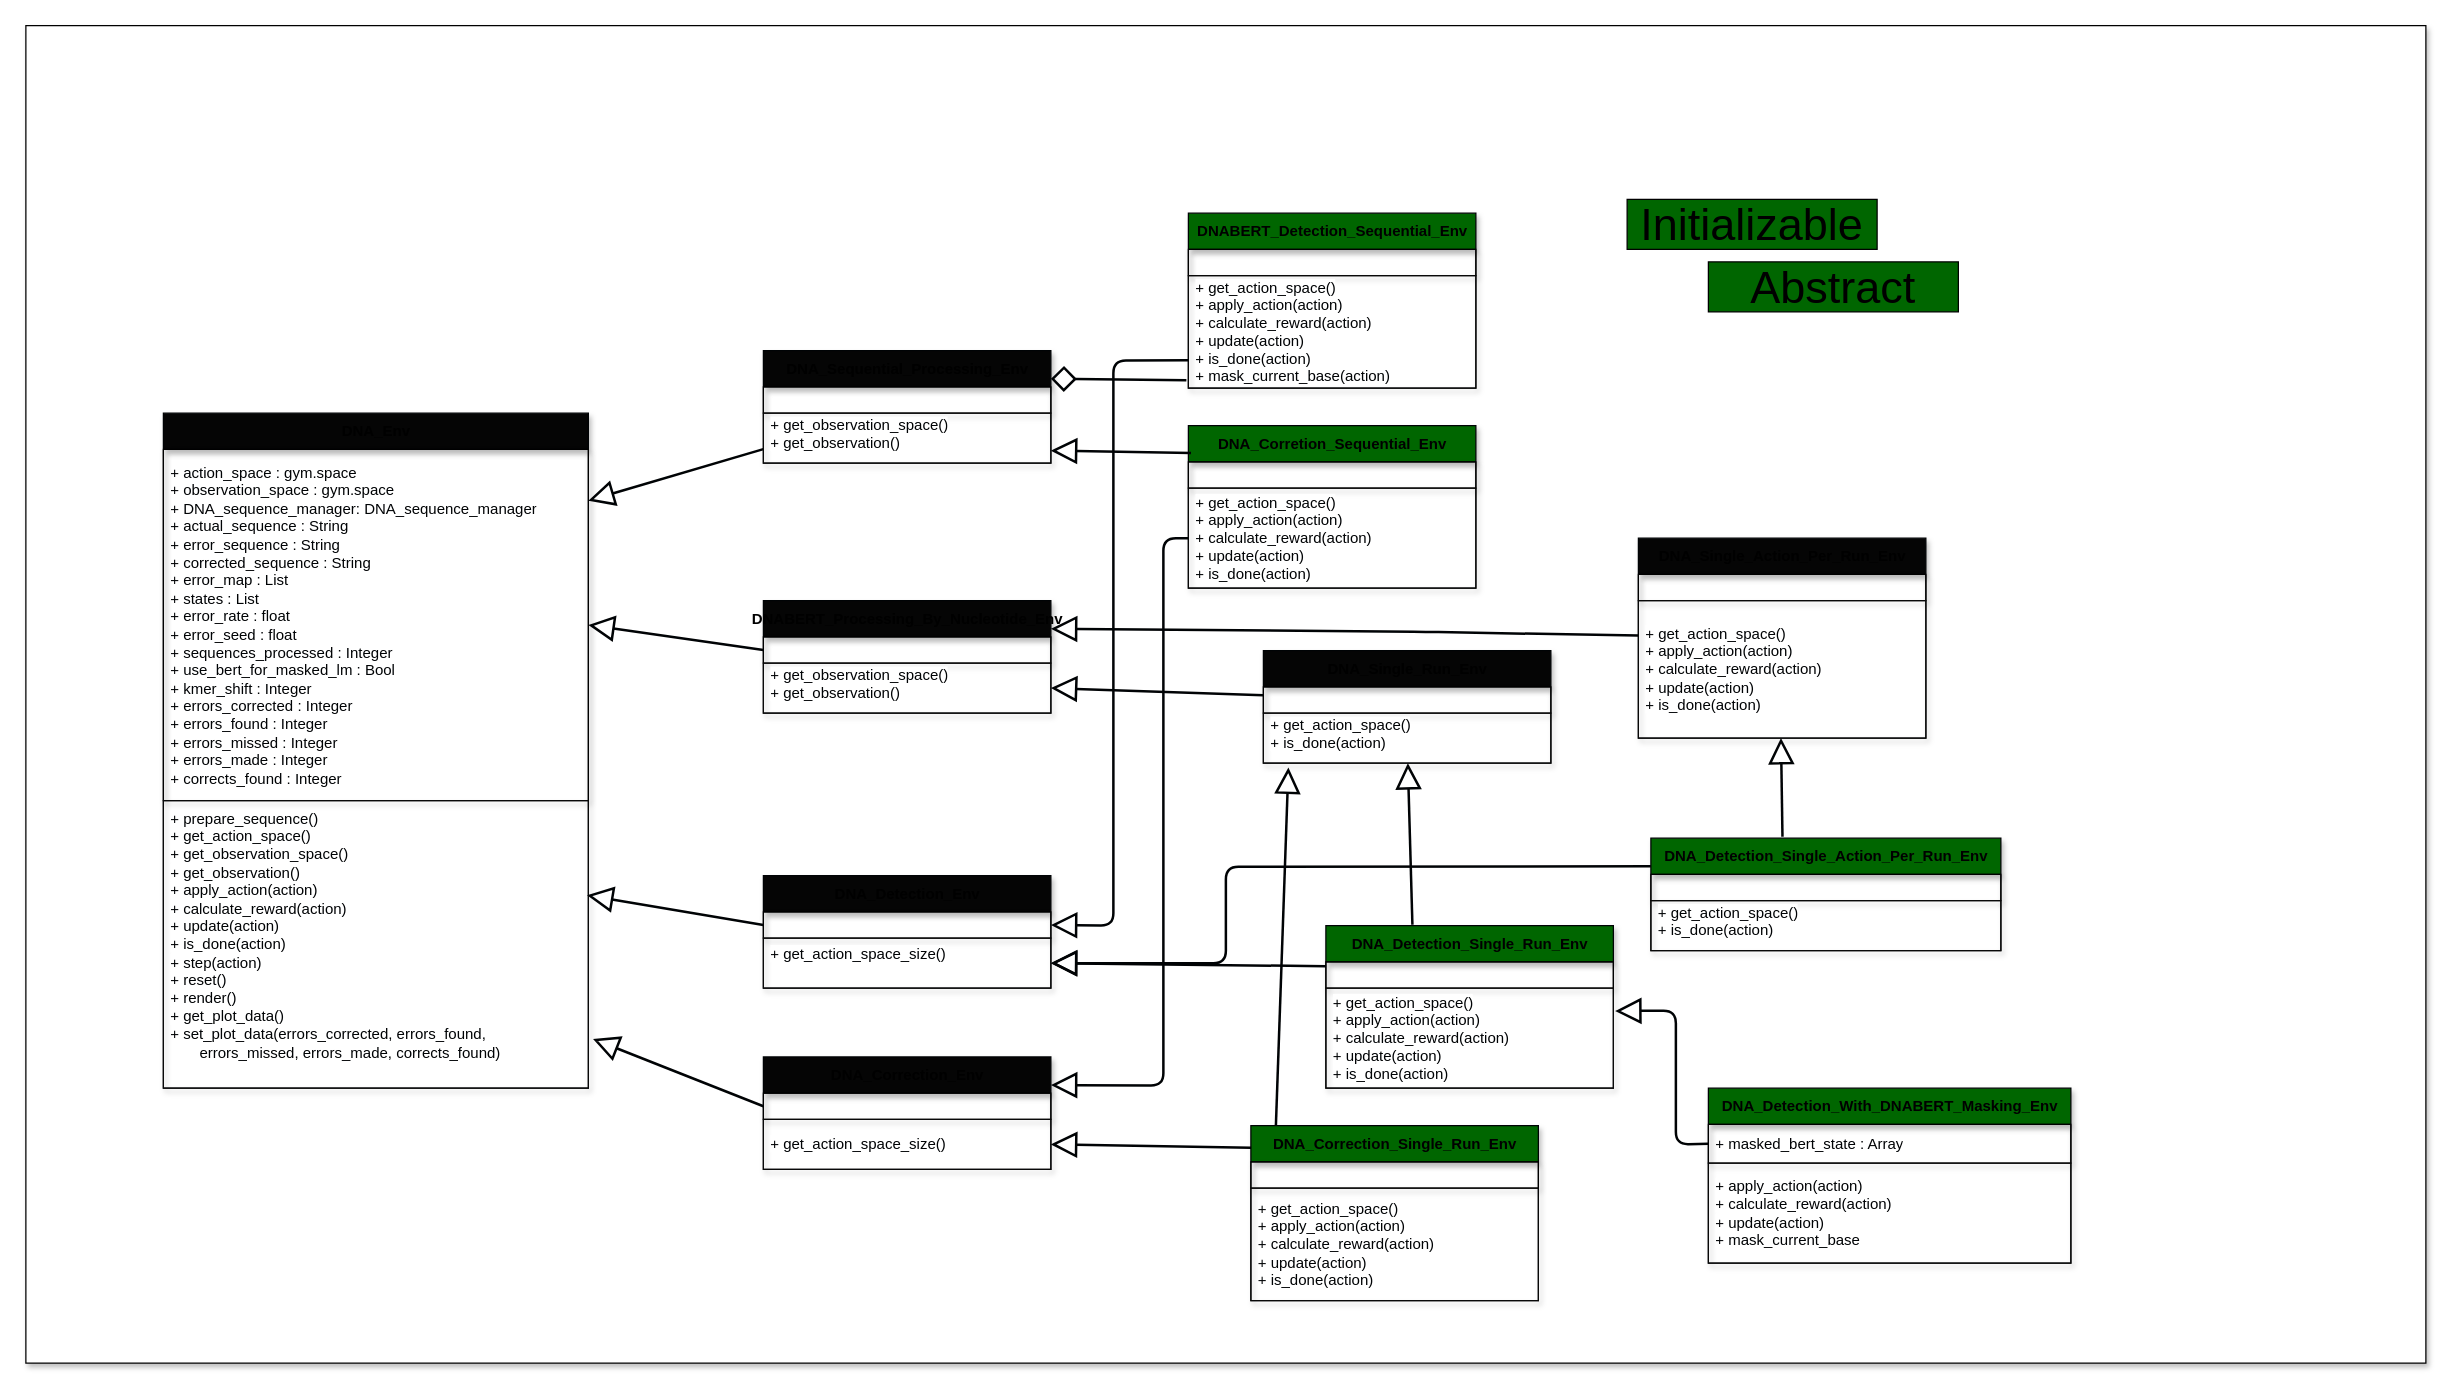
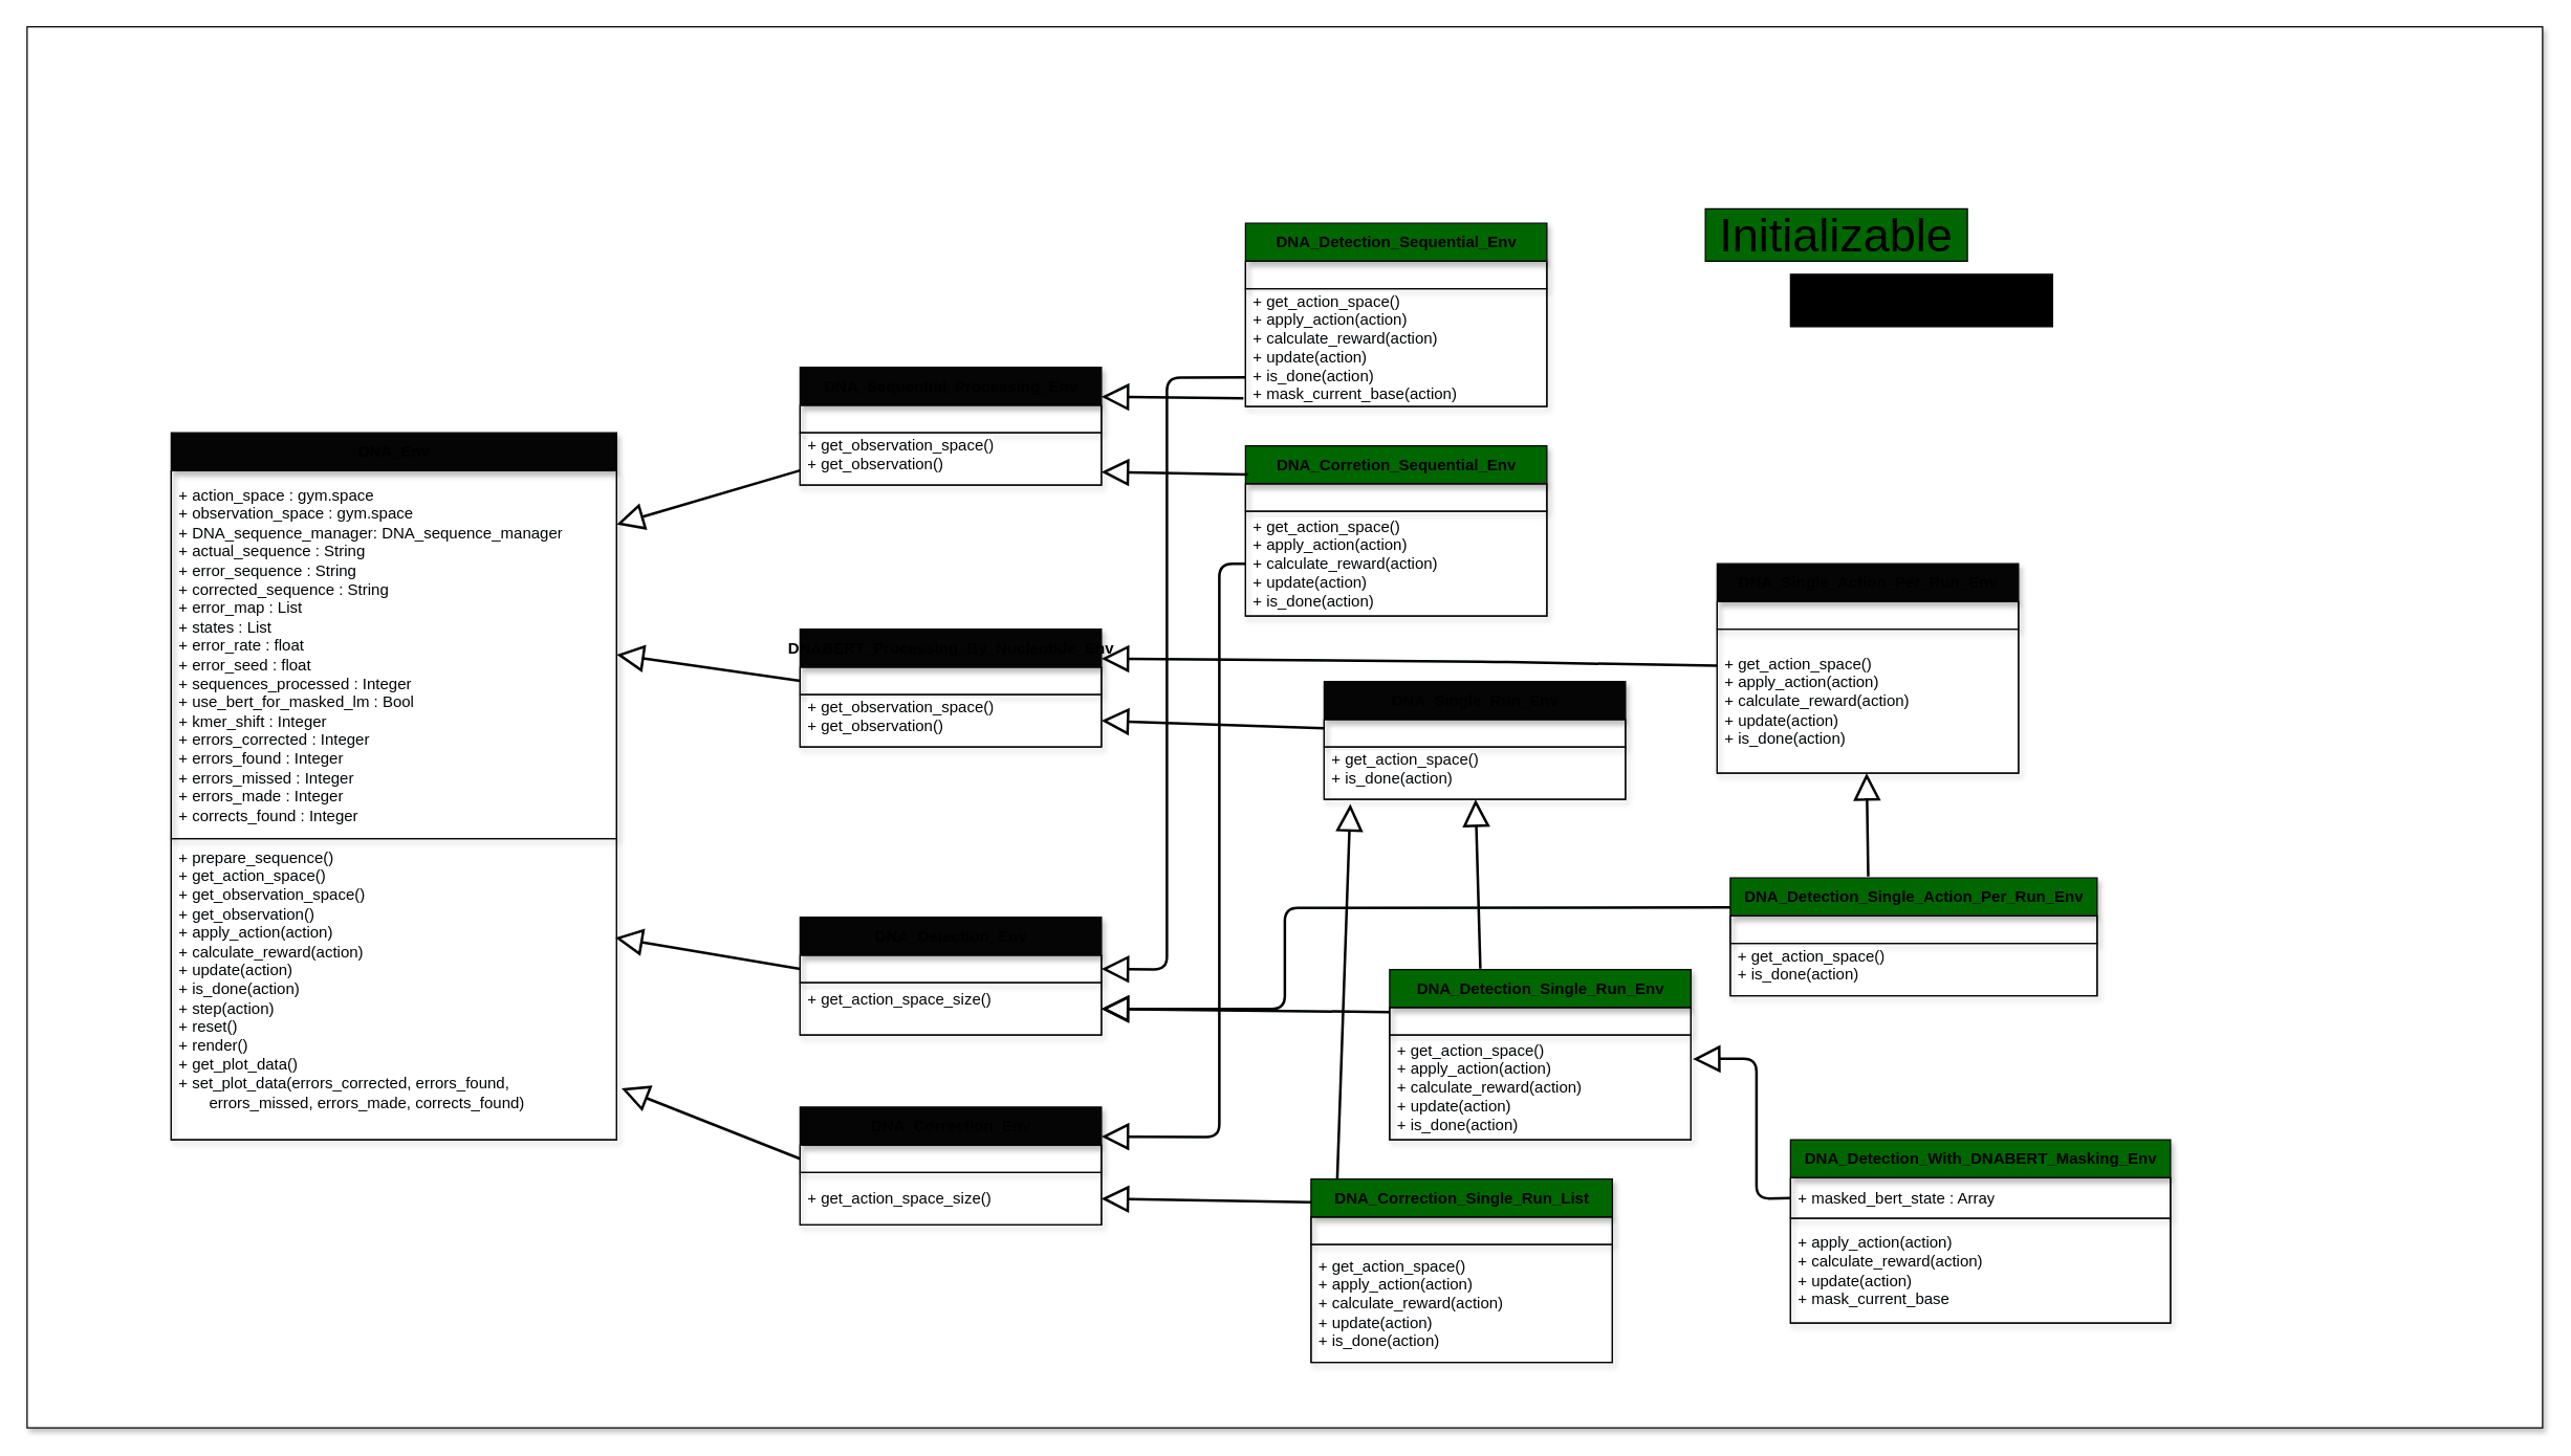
- <mxCell id="33" value="DNABERT_Detection_Sequential_Env" style="swimlane;fontStyle=1;align=center;verticalAlign=middle;childLayout=stackLayout;horizontal=1;startSize=29;horizontalStack=0;resizeParent=1;resizeParentMax=0;resizeLast=0;collapsible=0;marginBottom=0;html=1;shadow=1;fillColor=#006600;strokeColor=#000305;" parent="1" vertex="1"><mxGeometry x="950" y="170" width="230" height="140" as="geometry" /></mxCell>
+ <mxCell id="33" value="DNA_Detection_Sequential_Env" style="swimlane;fontStyle=1;align=center;verticalAlign=middle;childLayout=stackLayout;horizontal=1;startSize=29;horizontalStack=0;resizeParent=1;resizeParentMax=0;resizeLast=0;collapsible=0;marginBottom=0;html=1;shadow=1;fillColor=#006600;strokeColor=#000305;" parent="1" vertex="1"><mxGeometry x="950" y="170" width="230" height="140" as="geometry" /></mxCell>
- <mxCell id="59" value="&lt;font style=&quot;font-size: 36px;&quot;&gt;Abstract&lt;/font&gt;" style="rounded=0;whiteSpace=wrap;html=1;fillColor=#006600;" vertex="1" parent="1"><mxGeometry x="1366" y="209" width="200" height="40" as="geometry" /></mxCell>
+ <mxCell id="59" value="&lt;font style=&quot;font-size: 36px;&quot;&gt;Abstract&lt;/font&gt;" style="rounded=0;whiteSpace=wrap;html=1;fillColor=#000000;" vertex="1" parent="1"><mxGeometry x="1366" y="209" width="200" height="40" as="geometry" /></mxCell>
- <mxCell id="39" style="edgeStyle=none;html=1;entryX=1;entryY=0.25;entryDx=0;entryDy=0;strokeColor=#000305;strokeWidth=2;fontColor=#000305;endArrow=diamond;endFill=0;endSize=16;fillColor=#000305;exitX=-0.007;exitY=0.93;exitDx=0;exitDy=0;exitPerimeter=0;" parent="1" source="35" target="7" edge="1"><mxGeometry relative="1" as="geometry"><mxPoint x="1230" y="409.5" as="sourcePoint" /><mxPoint x="850" y="409.5" as="targetPoint" /></mxGeometry></mxCell>
+ <mxCell id="39" style="edgeStyle=none;html=1;entryX=1;entryY=0.25;entryDx=0;entryDy=0;strokeColor=#000305;strokeWidth=2;fontColor=#000305;endArrow=block;endFill=0;endSize=16;fillColor=#000305;exitX=-0.007;exitY=0.93;exitDx=0;exitDy=0;exitPerimeter=0;" parent="1" source="35" target="7" edge="1"><mxGeometry relative="1" as="geometry"><mxPoint x="1230" y="409.5" as="sourcePoint" /><mxPoint x="850" y="409.5" as="targetPoint" /></mxGeometry></mxCell>
- <mxCell id="50" value="DNA_Correction_Single_Run_Env" style="swimlane;fontStyle=1;align=center;verticalAlign=middle;childLayout=stackLayout;horizontal=1;startSize=29;horizontalStack=0;resizeParent=1;resizeParentMax=0;resizeLast=0;collapsible=0;marginBottom=0;html=1;shadow=1;fillColor=#006600;strokeColor=#000305;" parent="1" vertex="1"><mxGeometry x="1000" y="900" width="230" height="140" as="geometry" /></mxCell>
+ <mxCell id="50" value="DNA_Correction_Single_Run_List" style="swimlane;fontStyle=1;align=center;verticalAlign=middle;childLayout=stackLayout;horizontal=1;startSize=29;horizontalStack=0;resizeParent=1;resizeParentMax=0;resizeLast=0;collapsible=0;marginBottom=0;html=1;shadow=1;fillColor=#006600;strokeColor=#000305;" parent="1" vertex="1"><mxGeometry x="1000" y="900" width="230" height="140" as="geometry" /></mxCell>
